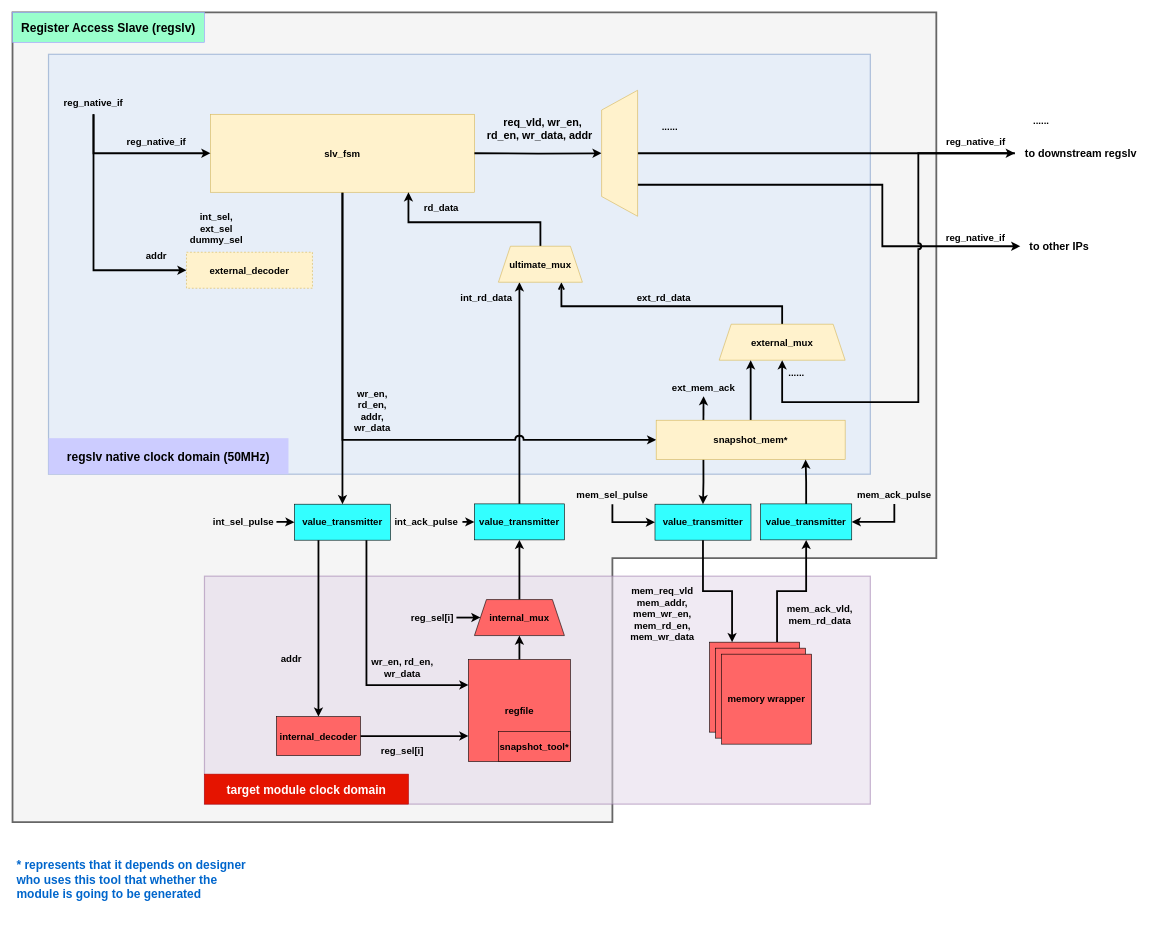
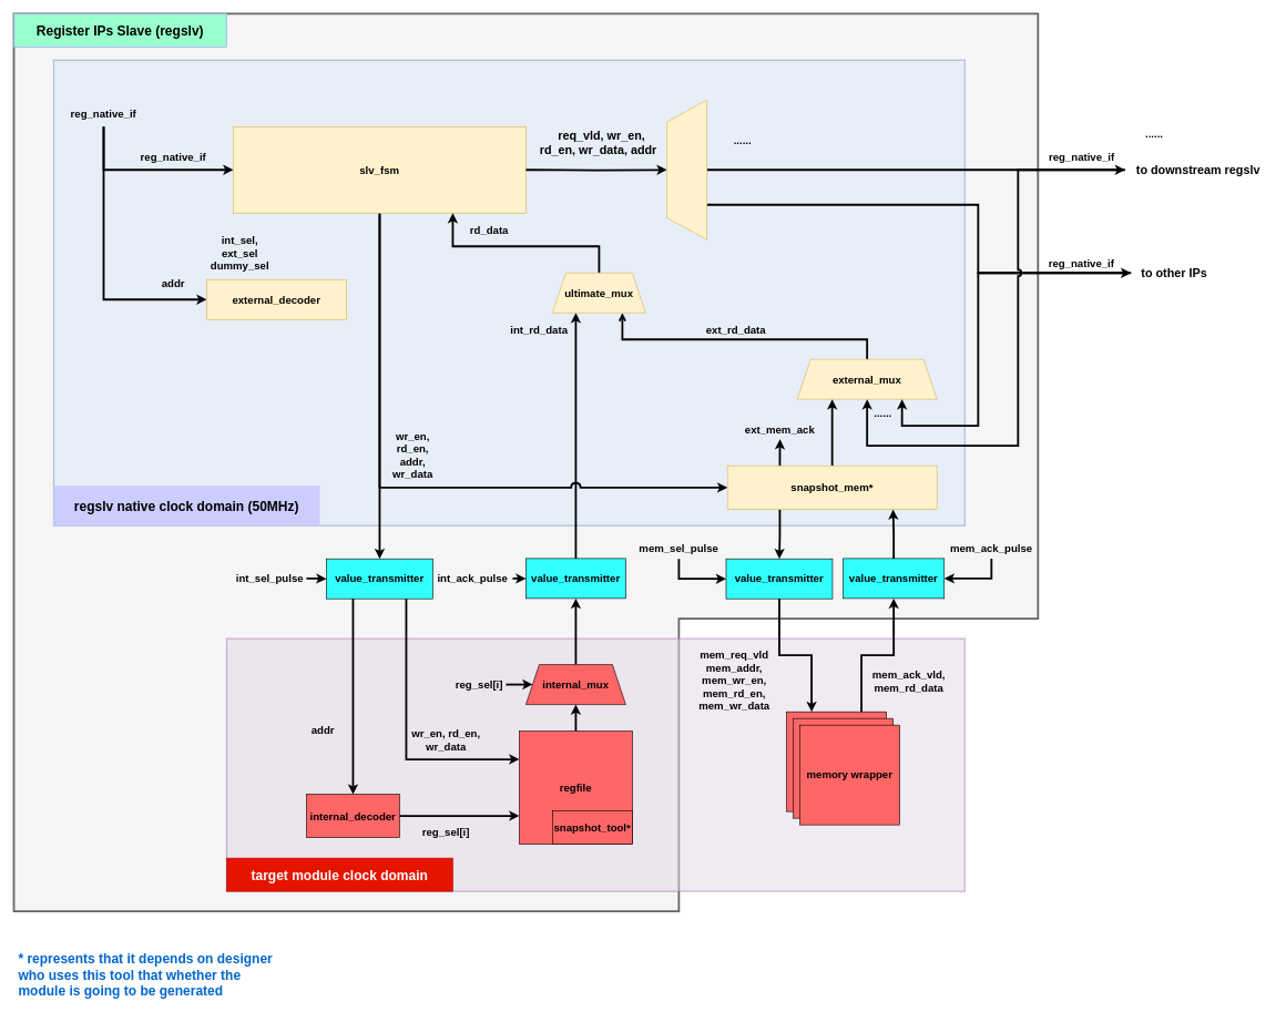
- <mxCell id="55" value="Register Access Slave (regslv)" style="text;html=1;strokeColor=#9999FF;fillColor=#99FFCC;align=center;verticalAlign=middle;whiteSpace=wrap;rounded=0;fontSize=20;fontStyle=1;strokeWidth=1;" parent="1" vertex="1"><mxGeometry x="20" y="20" width="320" height="50" as="geometry" /></mxCell>
+ <mxCell id="55" value="Register IPs Slave (regslv)" style="text;html=1;strokeColor=#9999FF;fillColor=#99FFCC;align=center;verticalAlign=middle;whiteSpace=wrap;rounded=0;fontSize=20;fontStyle=1;strokeWidth=1;" parent="1" vertex="1"><mxGeometry x="20" y="20" width="320" height="50" as="geometry" /></mxCell>
- <mxCell id="25" value="external_decoder" style="rounded=0;whiteSpace=wrap;html=1;fontStyle=1;fillColor=#fff2cc;fontSize=16;strokeColor=#d6b656;dashed=1;" parent="1" vertex="1"><mxGeometry x="310" y="420" width="210" height="60" as="geometry" /></mxCell>
+ <mxCell id="25" value="external_decoder" style="rounded=0;whiteSpace=wrap;html=1;fontStyle=1;fillColor=#fff2cc;fontSize=16;strokeColor=#d6b656;" parent="1" vertex="1"><mxGeometry x="310" y="420" width="210" height="60" as="geometry" /></mxCell>
+ <mxCell id="40" style="edgeStyle=orthogonalEdgeStyle;rounded=0;html=1;exitX=0;exitY=0.5;exitDx=0;exitDy=0;entryX=0.75;entryY=1;entryDx=0;entryDy=0;fontSize=16;fontColor=#0066CC;strokeWidth=3;" parent="1" source="41" target="18" edge="1"><mxGeometry relative="1" as="geometry"><Array as="points"><mxPoint x="1470" y="410" /><mxPoint x="1470" y="640" /><mxPoint x="1356" y="640" /></Array></mxGeometry></mxCell>
